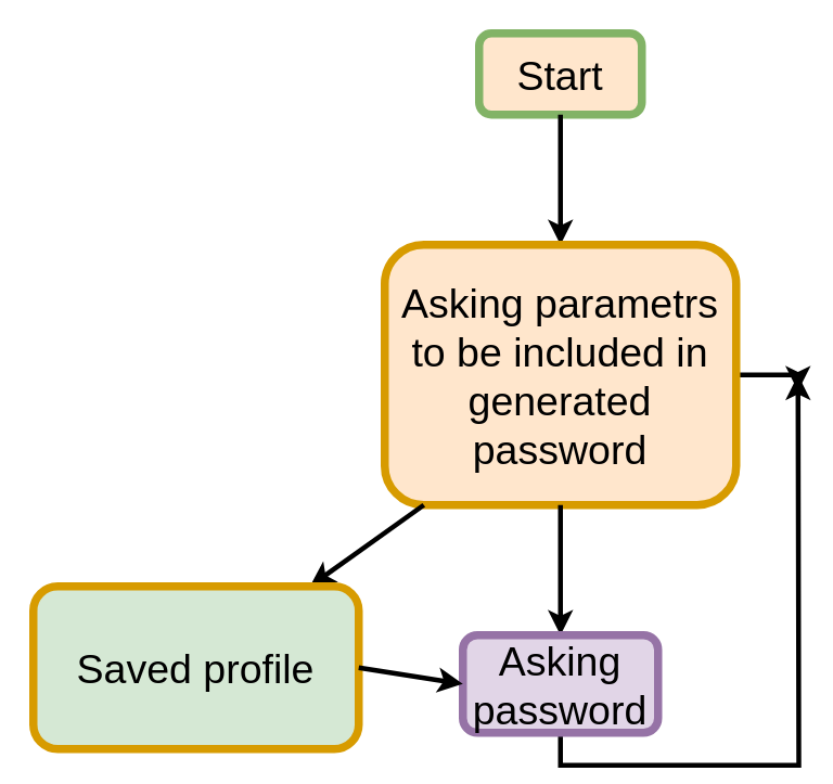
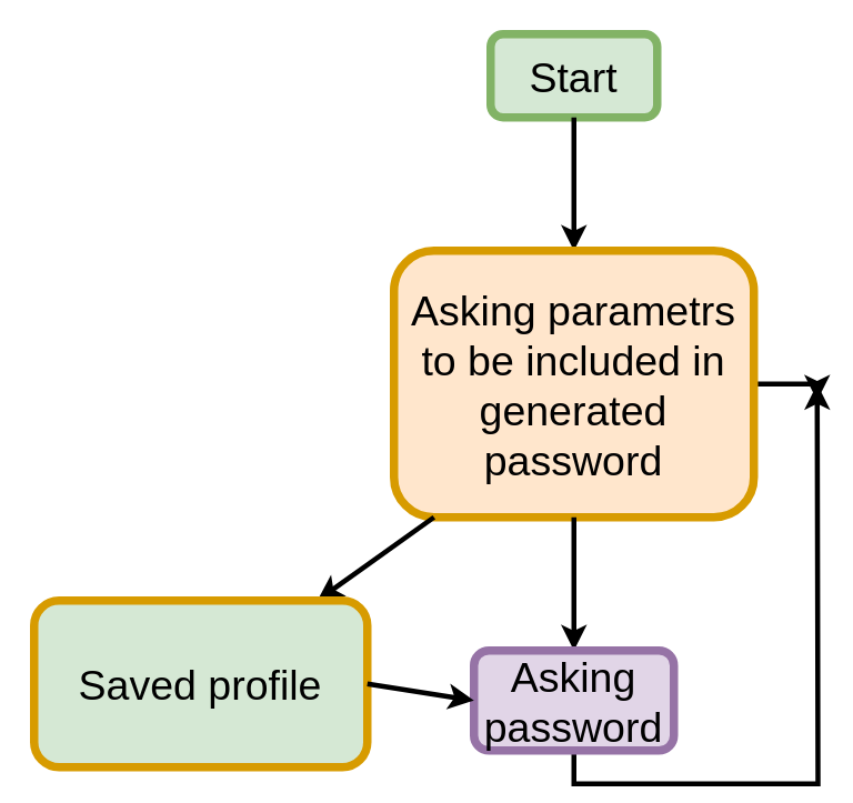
- <mxCell id="2" value="Start" style="rounded=1;whiteSpace=wrap;html=1;fontSize=25;fillColor=#ffe6cc;strokeColor=#82b366;strokeWidth=5;perimeterSpacing=4;" vertex="1" parent="1"><mxGeometry x="294" y="20" width="100" height="50" as="geometry" /></mxCell>
+ <mxCell id="2" value="Start" style="rounded=1;whiteSpace=wrap;html=1;fontSize=25;fillColor=#d5e8d4;strokeColor=#82b366;strokeWidth=5;perimeterSpacing=4;" vertex="1" parent="1"><mxGeometry x="294" y="20" width="100" height="50" as="geometry" /></mxCell>
